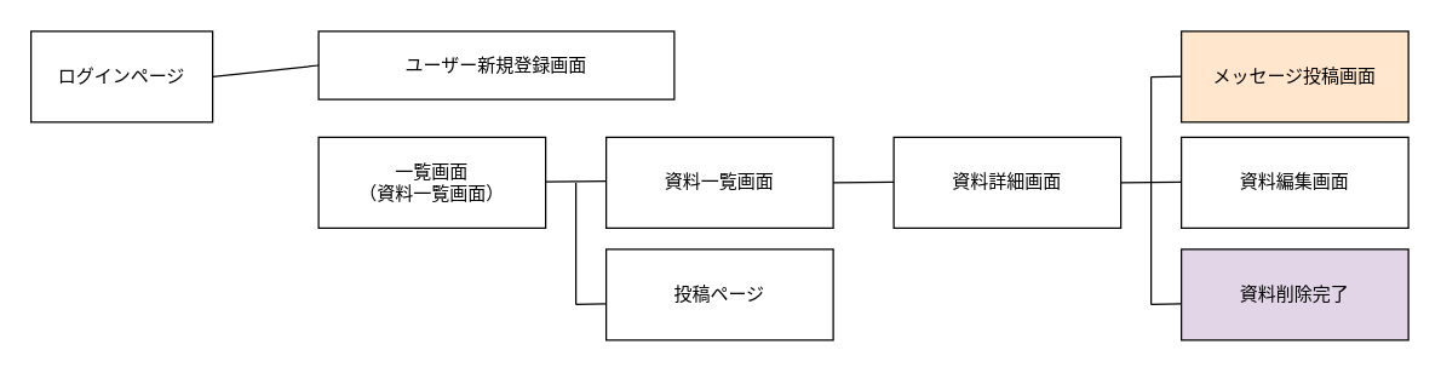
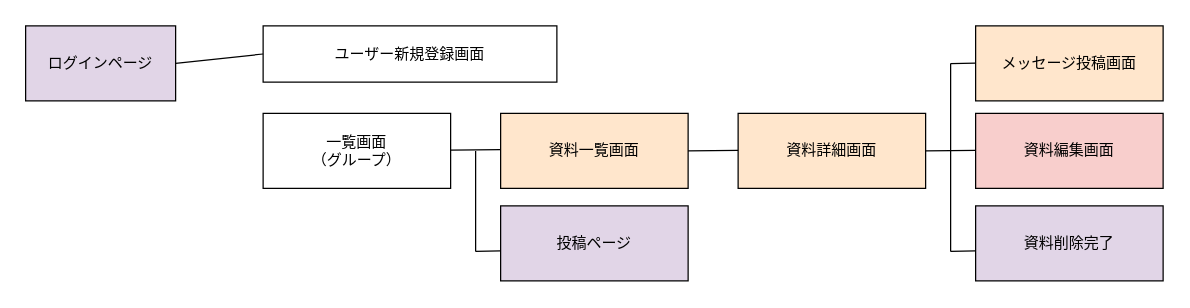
- <mxCell id="2" value="ログインページ" style="rounded=0;whiteSpace=wrap;html=1;" vertex="1" parent="1"><mxGeometry x="20" y="20" width="120" height="60" as="geometry" /></mxCell>
+ <mxCell id="2" value="ログインページ" style="rounded=0;whiteSpace=wrap;html=1;fillColor=#e1d5e7;" vertex="1" parent="1"><mxGeometry x="20" y="20" width="120" height="60" as="geometry" /></mxCell>
- <mxCell id="4" value="一覧画面&lt;br&gt;（資料一覧画面）" style="rounded=0;whiteSpace=wrap;html=1;" vertex="1" parent="1"><mxGeometry x="210" y="90" width="150" height="60" as="geometry" /></mxCell>
+ <mxCell id="4" value="一覧画面&lt;br&gt;（グループ）" style="rounded=0;whiteSpace=wrap;html=1;" vertex="1" parent="1"><mxGeometry x="210" y="90" width="150" height="60" as="geometry" /></mxCell>
- <mxCell id="6" value="資料一覧画面" style="rounded=0;whiteSpace=wrap;html=1;" vertex="1" parent="1"><mxGeometry x="400" y="90" width="150" height="60" as="geometry" /></mxCell>
+ <mxCell id="6" value="資料一覧画面" style="rounded=0;whiteSpace=wrap;html=1;fillColor=#ffe6cc;" vertex="1" parent="1"><mxGeometry x="400" y="90" width="150" height="60" as="geometry" /></mxCell>
- <mxCell id="7" value="資料詳細画面" style="rounded=0;whiteSpace=wrap;html=1;" vertex="1" parent="1"><mxGeometry x="590" y="90" width="150" height="60" as="geometry" /></mxCell>
+ <mxCell id="7" value="資料詳細画面" style="rounded=0;whiteSpace=wrap;html=1;fillColor=#ffe6cc;" vertex="1" parent="1"><mxGeometry x="590" y="90" width="150" height="60" as="geometry" /></mxCell>
- <mxCell id="15" value="資料編集画面" style="rounded=0;whiteSpace=wrap;html=1;" vertex="1" parent="1"><mxGeometry x="780" y="90" width="150" height="60" as="geometry" /></mxCell>
+ <mxCell id="15" value="資料編集画面" style="rounded=0;whiteSpace=wrap;html=1;fillColor=#f8cecc;" vertex="1" parent="1"><mxGeometry x="780" y="90" width="150" height="60" as="geometry" /></mxCell>
- <mxCell id="5" value="投稿ページ" style="rounded=0;whiteSpace=wrap;html=1;" vertex="1" parent="1"><mxGeometry x="400" y="164" width="150" height="60" as="geometry" /></mxCell>
+ <mxCell id="5" value="投稿ページ" style="rounded=0;whiteSpace=wrap;html=1;fillColor=#e1d5e7;" vertex="1" parent="1"><mxGeometry x="400" y="164" width="150" height="60" as="geometry" /></mxCell>
